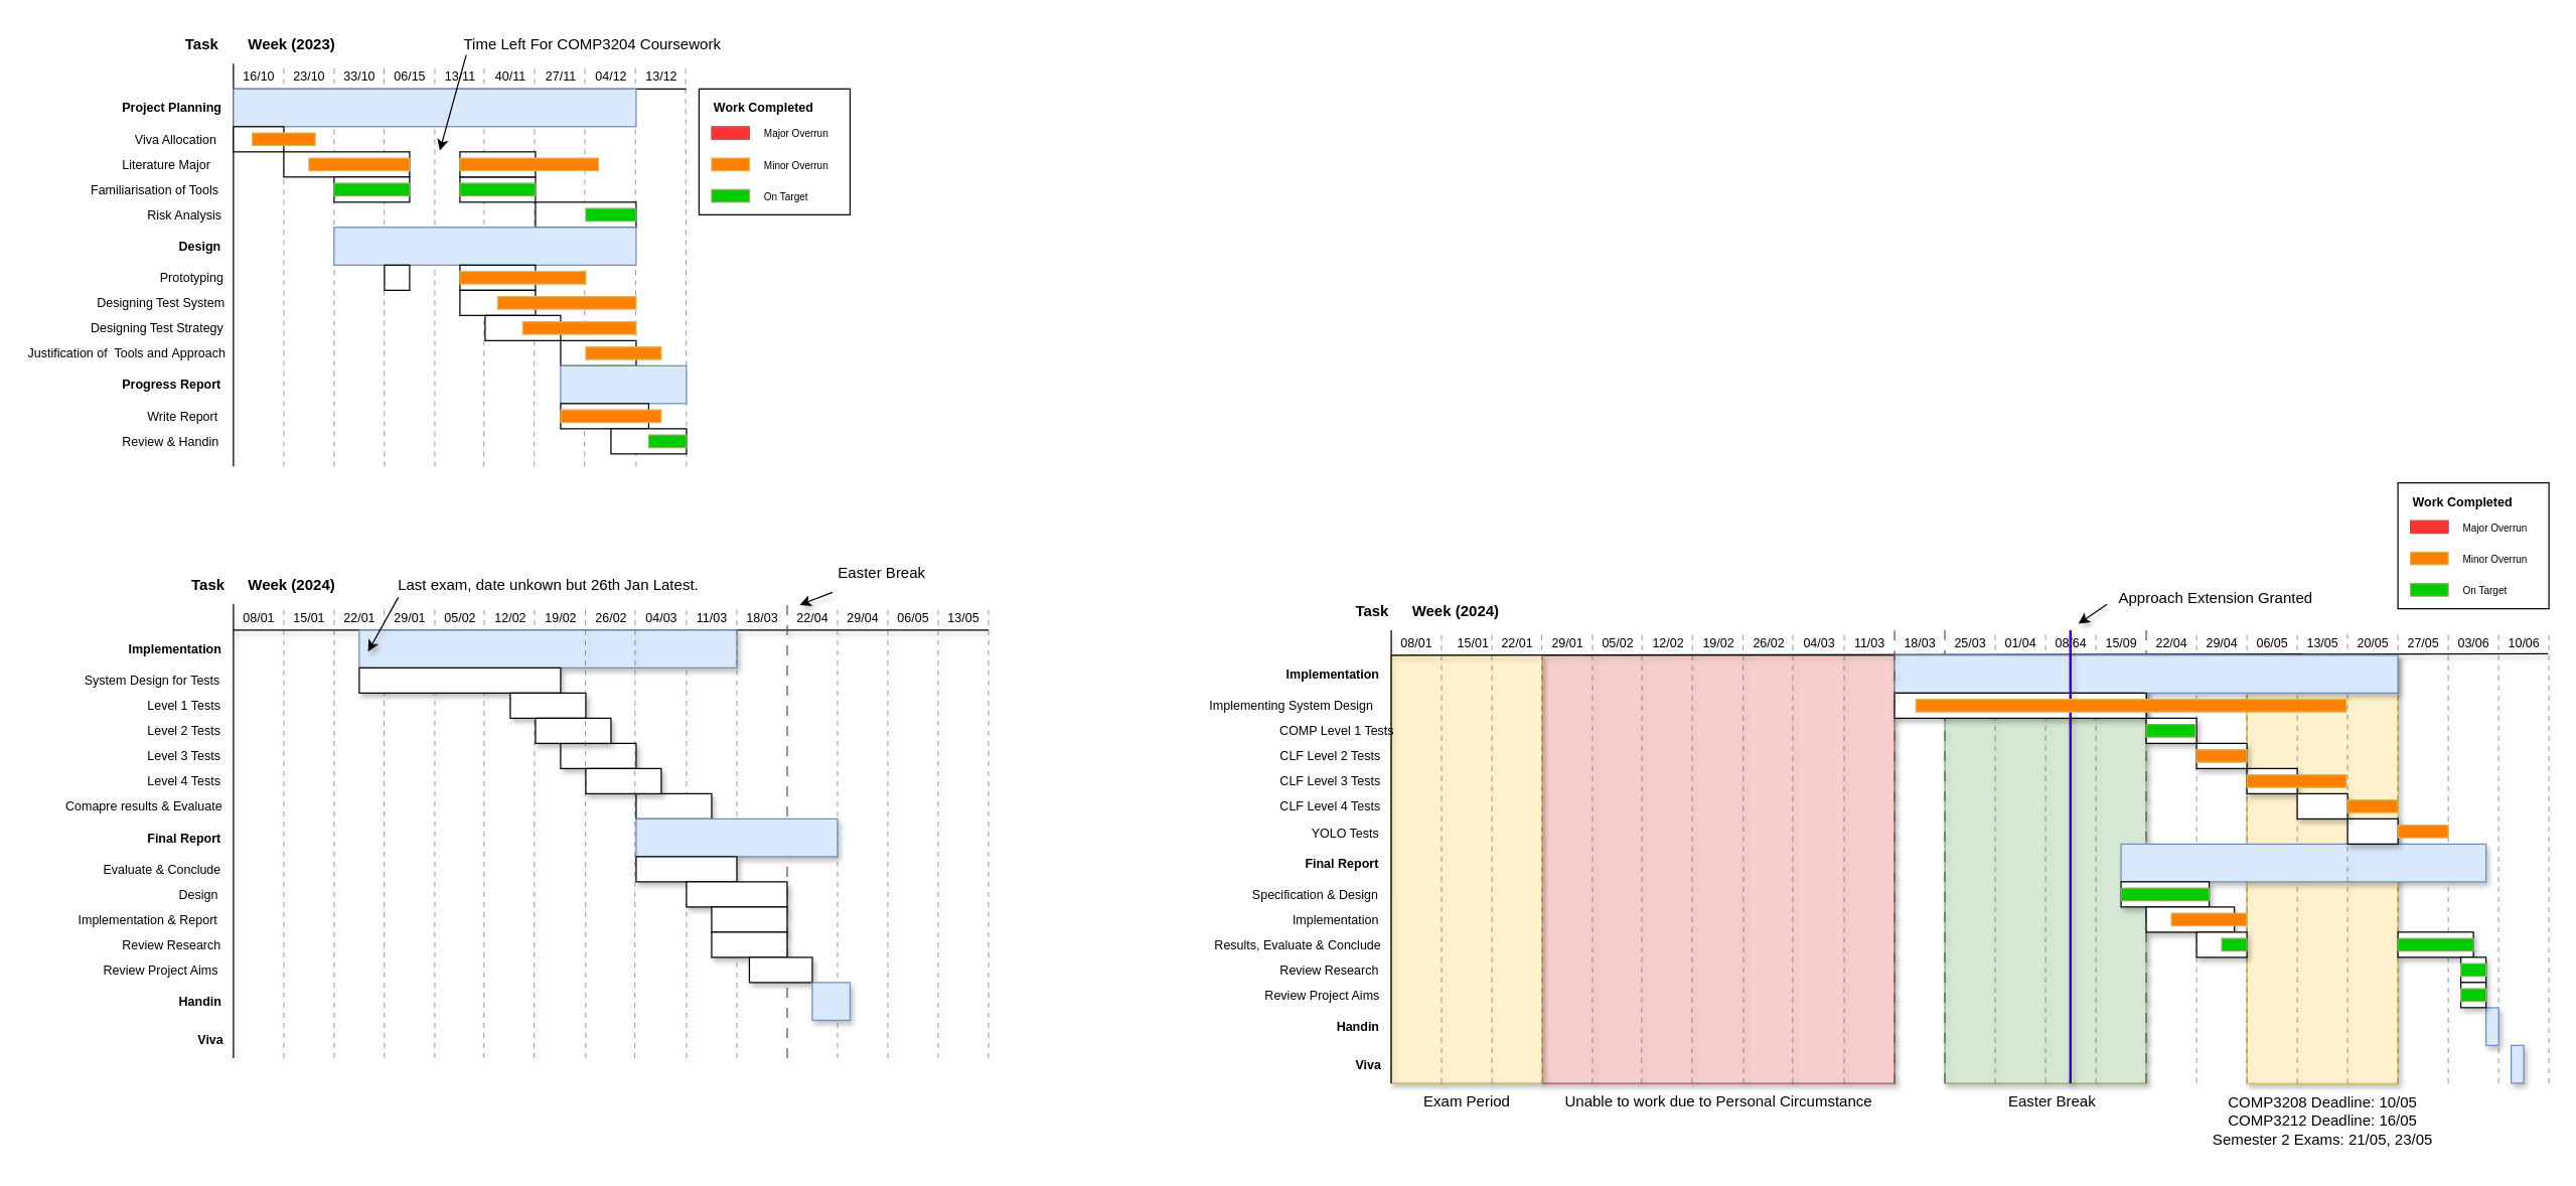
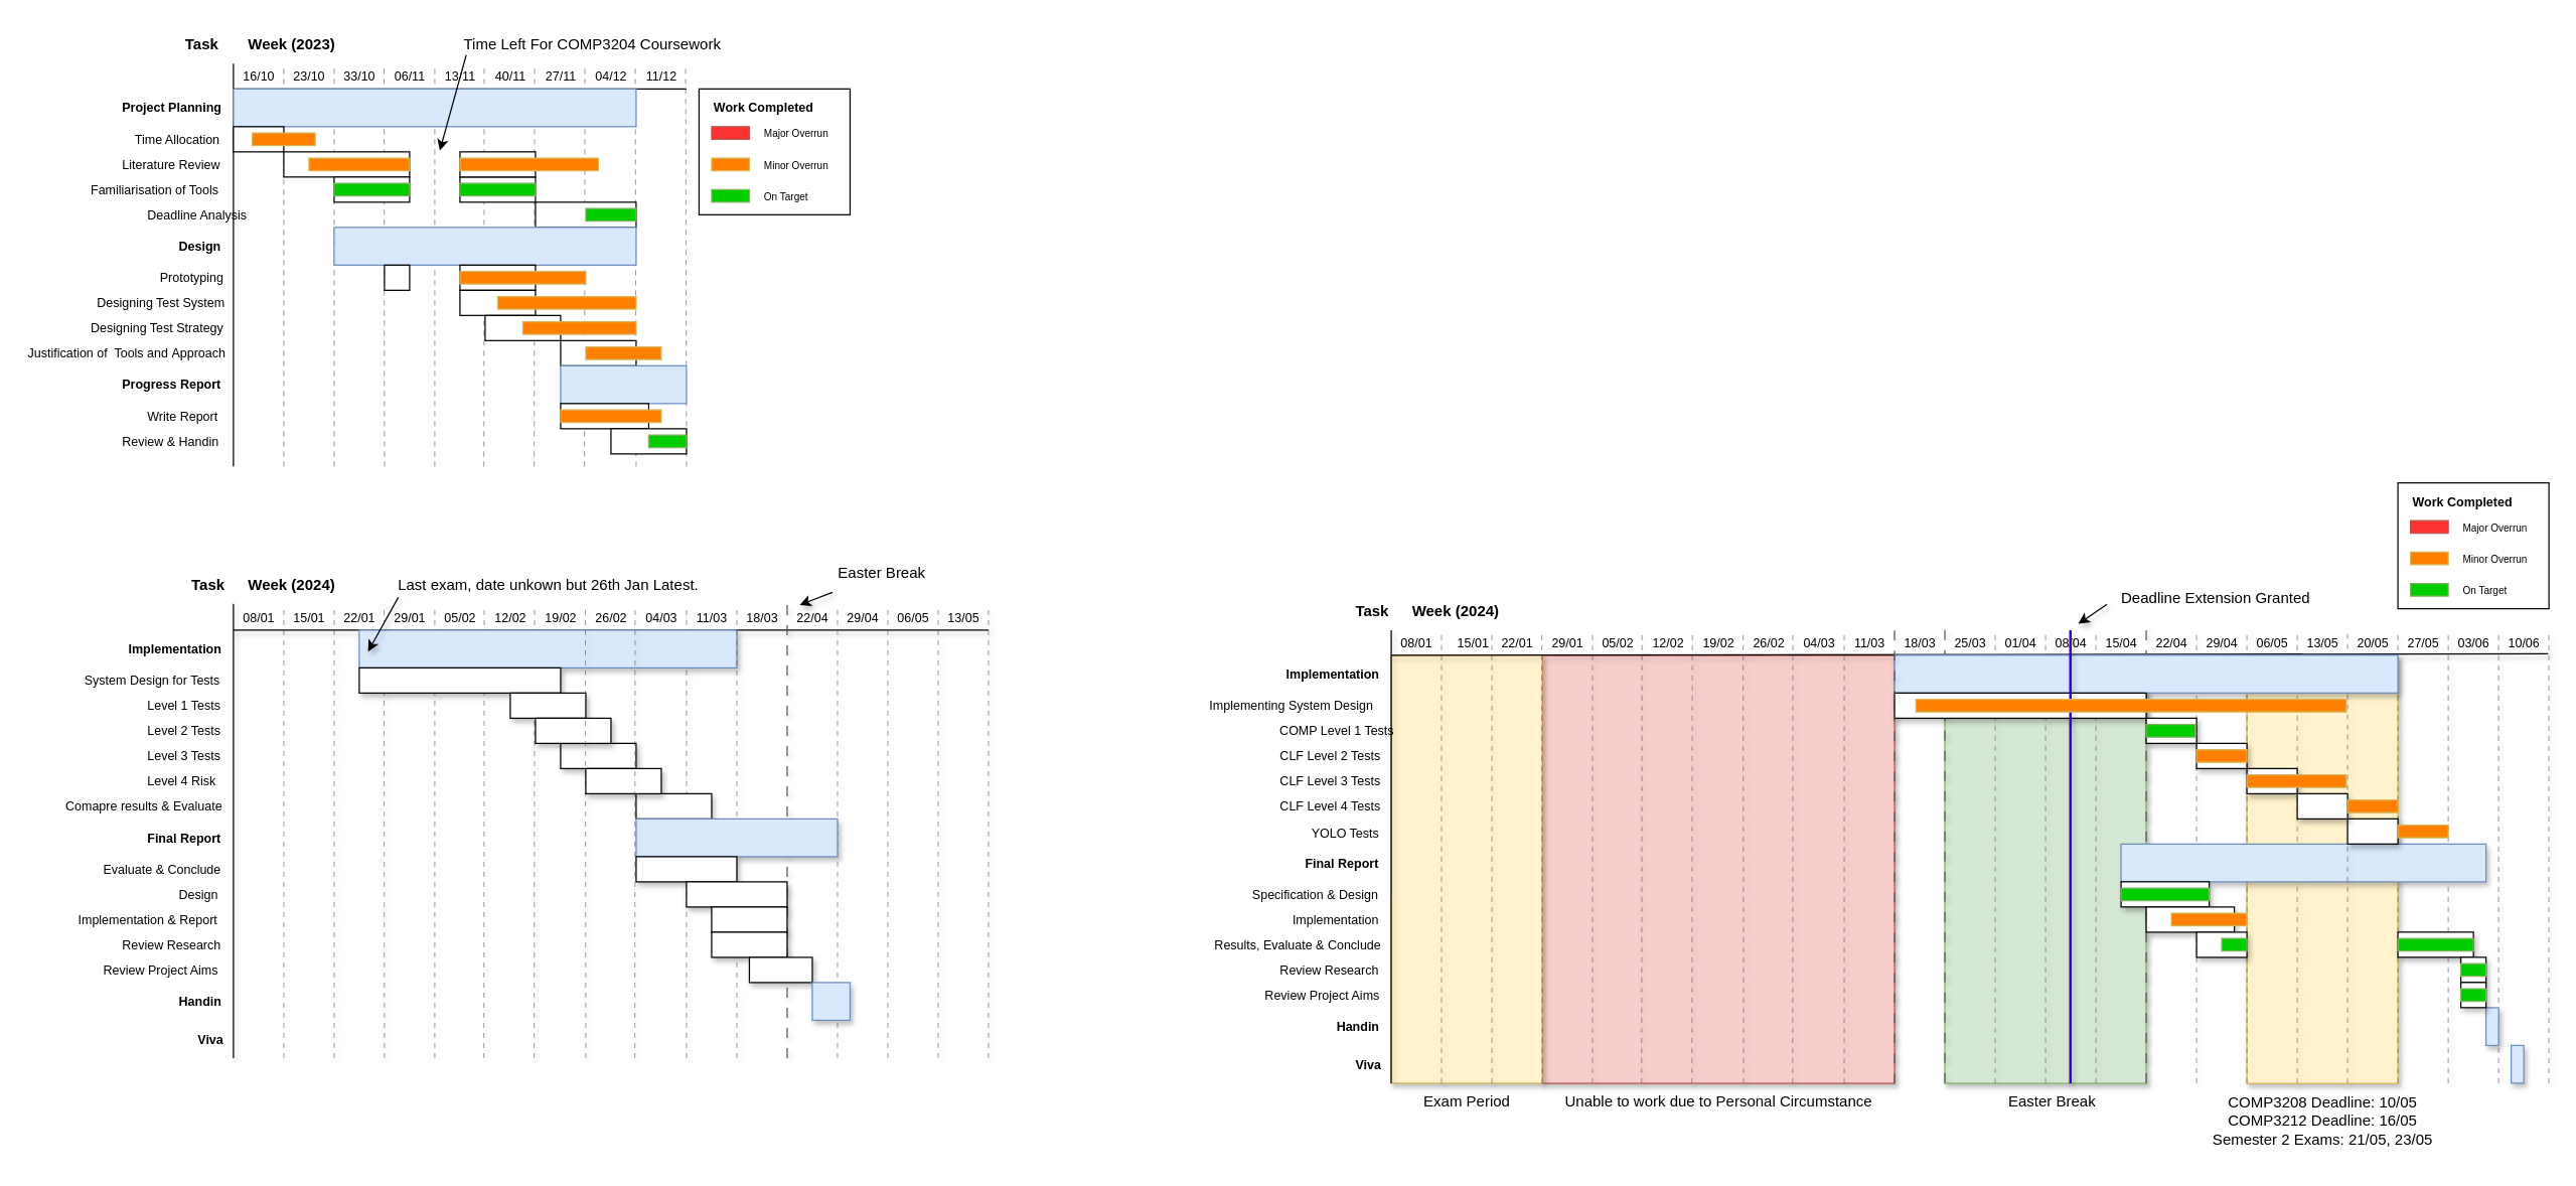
- <mxCell id="35" value="&lt;span style=&quot;font-size: 10px;&quot;&gt;06/15&lt;/span&gt;" style="text;html=1;align=center;verticalAlign=middle;resizable=0;points=[];autosize=1;strokeColor=none;fillColor=none;spacing=0;rounded=0;" parent="1" vertex="1"><mxGeometry x="305" y="50" width="40" height="20" as="geometry" /></mxCell>
+ <mxCell id="35" value="&lt;span style=&quot;font-size: 10px;&quot;&gt;06/11&lt;/span&gt;" style="text;html=1;align=center;verticalAlign=middle;resizable=0;points=[];autosize=1;strokeColor=none;fillColor=none;spacing=0;rounded=0;" parent="1" vertex="1"><mxGeometry x="305" y="50" width="40" height="20" as="geometry" /></mxCell>
- <mxCell id="32" value="&lt;font style=&quot;font-size: 10px;&quot;&gt;13/12&lt;/font&gt;" style="text;html=1;align=center;verticalAlign=middle;resizable=0;points=[];autosize=1;strokeColor=none;fillColor=none;spacing=0;rounded=0;" parent="1" vertex="1"><mxGeometry x="505" y="50" width="40" height="20" as="geometry" /></mxCell>
+ <mxCell id="32" value="&lt;font style=&quot;font-size: 10px;&quot;&gt;11/12&lt;/font&gt;" style="text;html=1;align=center;verticalAlign=middle;resizable=0;points=[];autosize=1;strokeColor=none;fillColor=none;spacing=0;rounded=0;" parent="1" vertex="1"><mxGeometry x="505" y="50" width="40" height="20" as="geometry" /></mxCell>
- <mxCell id="15" value="&lt;p style=&quot;line-height: 100%;&quot;&gt;&lt;font style=&quot;font-size: 10px;&quot;&gt;Viva Allocation&lt;/font&gt;&lt;/p&gt;" style="text;html=1;align=left;verticalAlign=middle;resizable=0;points=[];autosize=1;strokeColor=none;fillColor=none;fontSize=10;rounded=0;" parent="1" vertex="1"><mxGeometry x="105" y="90" width="90" height="40" as="geometry" /></mxCell>
+ <mxCell id="15" value="&lt;p style=&quot;line-height: 100%;&quot;&gt;&lt;font style=&quot;font-size: 10px;&quot;&gt;Time Allocation&lt;/font&gt;&lt;/p&gt;" style="text;html=1;align=left;verticalAlign=middle;resizable=0;points=[];autosize=1;strokeColor=none;fillColor=none;fontSize=10;rounded=0;" parent="1" vertex="1"><mxGeometry x="105" y="90" width="90" height="40" as="geometry" /></mxCell>
- <mxCell id="22" value="&lt;p style=&quot;line-height: 100%;&quot;&gt;&lt;font style=&quot;font-size: 10px;&quot;&gt;Literature Major&lt;/font&gt;&lt;/p&gt;" style="text;html=1;align=left;verticalAlign=middle;resizable=0;points=[];autosize=1;strokeColor=none;fillColor=none;fontSize=10;rounded=0;" parent="1" vertex="1"><mxGeometry x="95" y="110" width="100" height="40" as="geometry" /></mxCell>
+ <mxCell id="22" value="&lt;p style=&quot;line-height: 100%;&quot;&gt;&lt;font style=&quot;font-size: 10px;&quot;&gt;Literature Review&lt;/font&gt;&lt;/p&gt;" style="text;html=1;align=left;verticalAlign=middle;resizable=0;points=[];autosize=1;strokeColor=none;fillColor=none;fontSize=10;rounded=0;" parent="1" vertex="1"><mxGeometry x="95" y="110" width="100" height="40" as="geometry" /></mxCell>
- <mxCell id="92" value="&lt;p style=&quot;line-height: 100%;&quot;&gt;&lt;font style=&quot;font-size: 10px;&quot;&gt;Risk Analysis&lt;/font&gt;&lt;/p&gt;" style="text;html=1;align=left;verticalAlign=middle;resizable=0;points=[];autosize=1;strokeColor=none;fillColor=none;fontSize=10;rounded=0;" parent="1" vertex="1"><mxGeometry x="115" y="150" width="80" height="40" as="geometry" /></mxCell>
+ <mxCell id="92" value="&lt;p style=&quot;line-height: 100%;&quot;&gt;&lt;font style=&quot;font-size: 10px;&quot;&gt;Deadline Analysis&lt;/font&gt;&lt;/p&gt;" style="text;html=1;align=left;verticalAlign=middle;resizable=0;points=[];autosize=1;strokeColor=none;fillColor=none;fontSize=10;rounded=0;" parent="1" vertex="1"><mxGeometry x="115" y="150" width="80" height="40" as="geometry" /></mxCell>
- <mxCell id="227" value="Approach Extension Granted" style="text;html=1;align=center;verticalAlign=middle;resizable=0;points=[];autosize=1;strokeColor=none;fillColor=none;rounded=0;shadow=1;" parent="1" vertex="1"><mxGeometry x="1675" y="460" width="170" height="30" as="geometry" /></mxCell>
+ <mxCell id="227" value="Deadline Extension Granted" style="text;html=1;align=center;verticalAlign=middle;resizable=0;points=[];autosize=1;strokeColor=none;fillColor=none;rounded=0;shadow=1;" parent="1" vertex="1"><mxGeometry x="1675" y="460" width="170" height="30" as="geometry" /></mxCell>
- <mxCell id="192" value="&lt;font style=&quot;font-size: 10px;&quot;&gt;08/64&lt;/font&gt;" style="text;html=1;align=center;verticalAlign=middle;resizable=0;points=[];autosize=1;strokeColor=none;fillColor=none;spacing=0;rounded=0;shadow=1;" parent="1" vertex="1"><mxGeometry x="1625" y="499.94" width="40" height="20" as="geometry" /></mxCell>
+ <mxCell id="192" value="&lt;font style=&quot;font-size: 10px;&quot;&gt;08/04&lt;/font&gt;" style="text;html=1;align=center;verticalAlign=middle;resizable=0;points=[];autosize=1;strokeColor=none;fillColor=none;spacing=0;rounded=0;shadow=1;" parent="1" vertex="1"><mxGeometry x="1625" y="499.94" width="40" height="20" as="geometry" /></mxCell>
- <mxCell id="193" value="&lt;font style=&quot;font-size: 10px;&quot;&gt;15/09&lt;/font&gt;" style="text;html=1;align=center;verticalAlign=middle;resizable=0;points=[];autosize=1;strokeColor=none;fillColor=none;spacing=0;rounded=0;shadow=1;" parent="1" vertex="1"><mxGeometry x="1665" y="500" width="40" height="20" as="geometry" /></mxCell>
+ <mxCell id="193" value="&lt;font style=&quot;font-size: 10px;&quot;&gt;15/04&lt;/font&gt;" style="text;html=1;align=center;verticalAlign=middle;resizable=0;points=[];autosize=1;strokeColor=none;fillColor=none;spacing=0;rounded=0;shadow=1;" parent="1" vertex="1"><mxGeometry x="1665" y="500" width="40" height="20" as="geometry" /></mxCell>
- <mxCell id="124" value="&lt;p style=&quot;line-height: 100%;&quot;&gt;Level 4 Tests&lt;br&gt;&lt;/p&gt;" style="text;html=1;align=left;verticalAlign=middle;resizable=0;points=[];autosize=1;strokeColor=none;fillColor=none;fontSize=10;rounded=0;shadow=1;" parent="1" vertex="1"><mxGeometry x="115" y="599" width="76" height="42" as="geometry" /></mxCell>
+ <mxCell id="124" value="&lt;p style=&quot;line-height: 100%;&quot;&gt;Level 4 Risk&lt;br&gt;&lt;/p&gt;" style="text;html=1;align=left;verticalAlign=middle;resizable=0;points=[];autosize=1;strokeColor=none;fillColor=none;fontSize=10;rounded=0;shadow=1;" parent="1" vertex="1"><mxGeometry x="115" y="599" width="76" height="42" as="geometry" /></mxCell>
